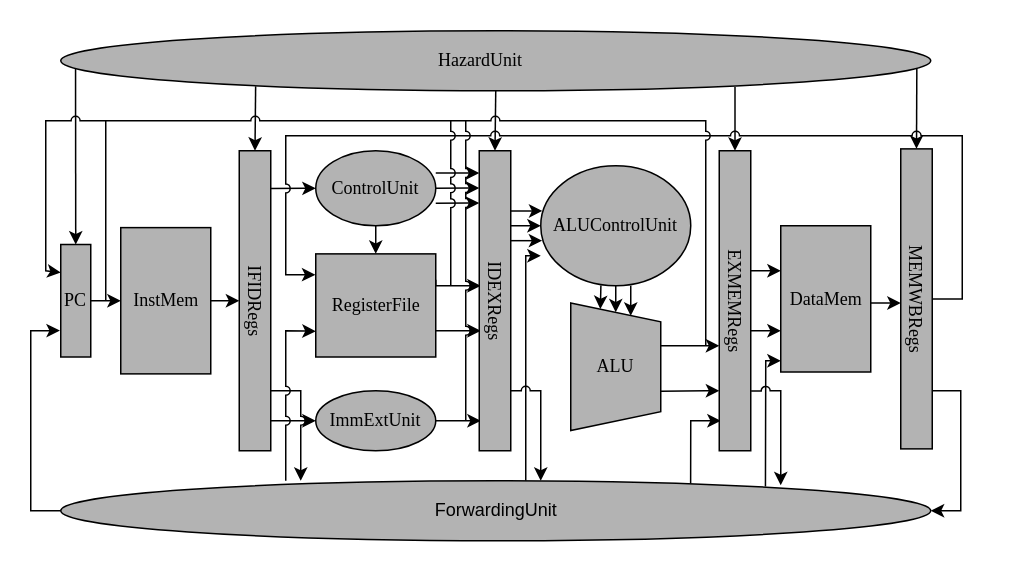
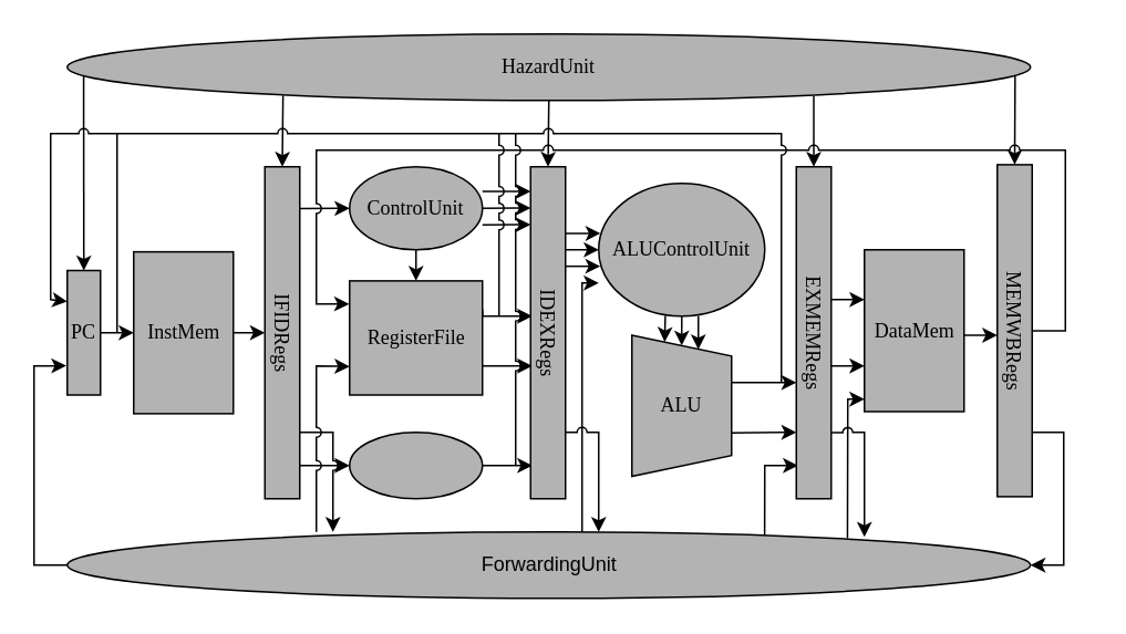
- <mxCell id="64" value="HazardUnit" style="text;html=1;align=center;verticalAlign=middle;whiteSpace=wrap;rounded=0;fontFamily=SarasaMonoSC;" parent="1" vertex="1"><mxGeometry x="255" y="25" width="130" height="30" as="geometry" /></mxCell>
+ <mxCell id="64" value="HazardUnit" style="text;html=1;align=center;verticalAlign=middle;whiteSpace=wrap;rounded=0;fontFamily=SarasaMonoSC;" parent="1" vertex="1"><mxGeometry x="265" y="25" width="130" height="30" as="geometry" /></mxCell>
- <mxCell id="56" value="ImmExtUnit" style="text;html=1;align=center;verticalAlign=middle;whiteSpace=wrap;rounded=0;fontFamily=SarasaMonoSC;" parent="1" vertex="1"><mxGeometry x="222" y="267.5" width="56" height="25" as="geometry" /></mxCell>
